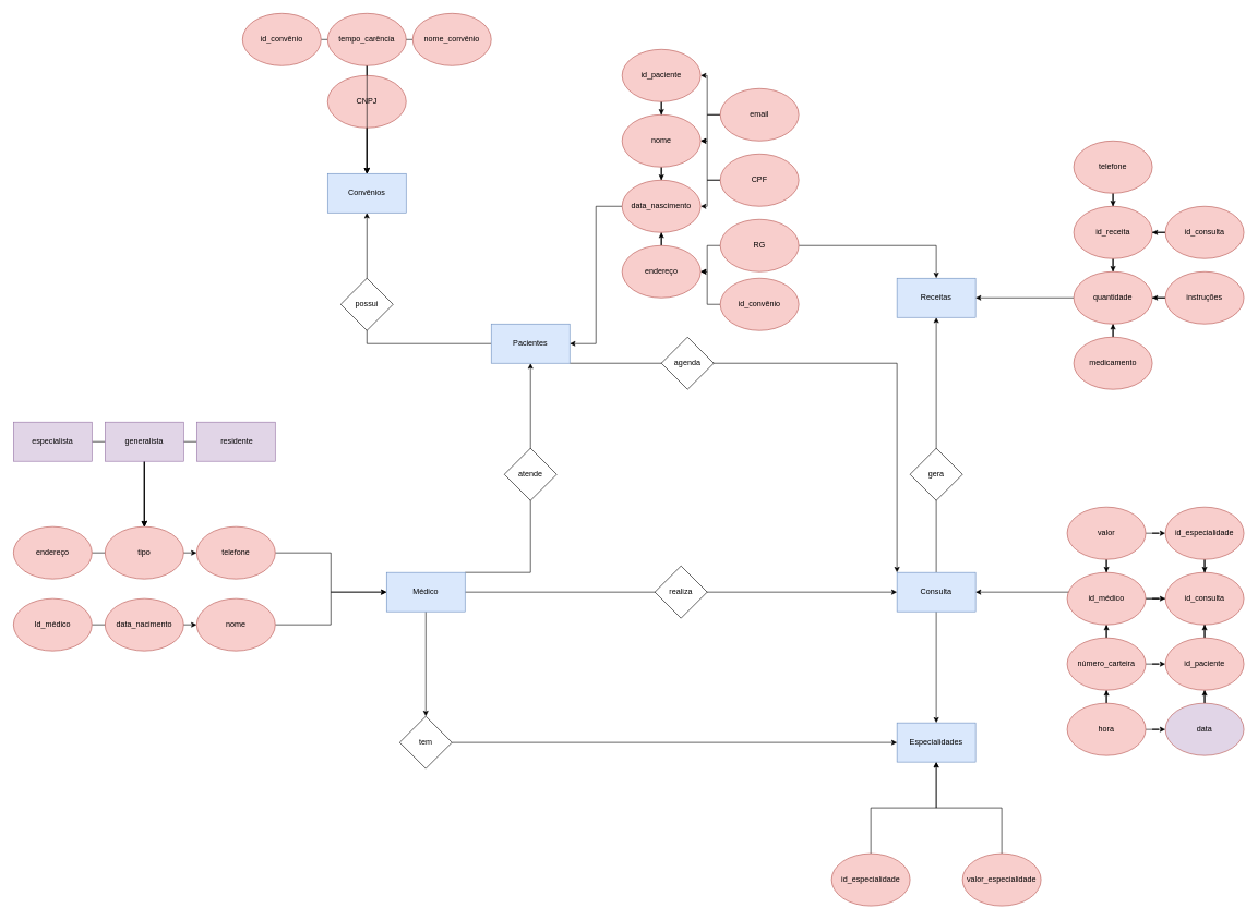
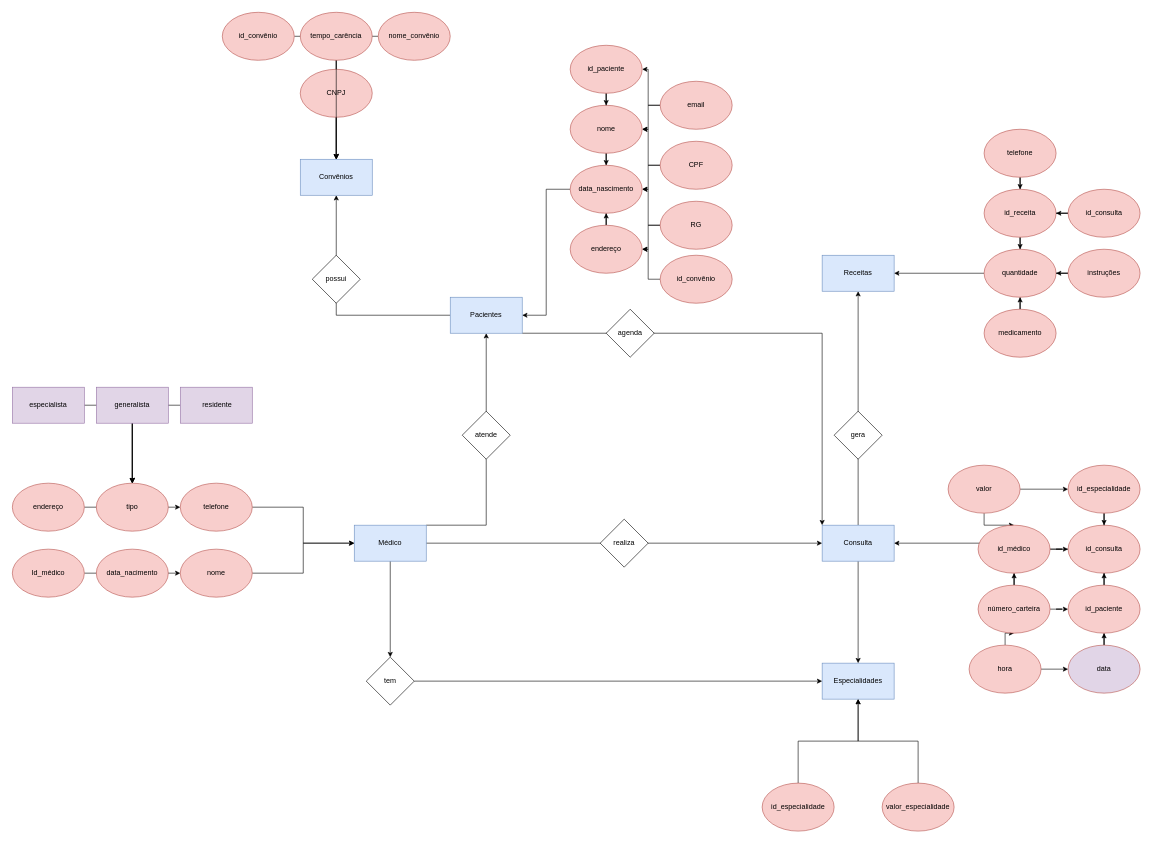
- <mxCell id="37" style="edgeStyle=orthogonalEdgeStyle;rounded=0;orthogonalLoop=1;jettySize=auto;html=1;" edge="1" parent="1" source="38" target="14"><mxGeometry relative="1" as="geometry" /></mxCell>
+ <mxCell id="37" style="edgeStyle=orthogonalEdgeStyle;rounded=0;orthogonalLoop=1;jettySize=auto;html=1;entryX=1;entryY=0.5;entryDx=0;entryDy=0;" edge="1" parent="1" source="38" target="52"><mxGeometry relative="1" as="geometry" /></mxCell>
- <mxCell id="74" value="valor" style="ellipse;whiteSpace=wrap;html=1;fillColor=#f8cecc;strokeColor=#b85450;" parent="1" vertex="1"><mxGeometry x="1630" y="775" width="120" height="80" as="geometry" /></mxCell>
+ <mxCell id="74" value="valor" style="ellipse;whiteSpace=wrap;html=1;fillColor=#f8cecc;strokeColor=#b85450;" parent="1" vertex="1"><mxGeometry x="1580" y="775" width="120" height="80" as="geometry" /></mxCell>
- <mxCell id="71" value="hora" style="ellipse;whiteSpace=wrap;html=1;fillColor=#f8cecc;strokeColor=#b85450;" parent="1" vertex="1"><mxGeometry x="1630" y="1075" width="120" height="80" as="geometry" /></mxCell>
+ <mxCell id="71" value="hora" style="ellipse;whiteSpace=wrap;html=1;fillColor=#f8cecc;strokeColor=#b85450;" parent="1" vertex="1"><mxGeometry x="1615" y="1075" width="120" height="80" as="geometry" /></mxCell>
